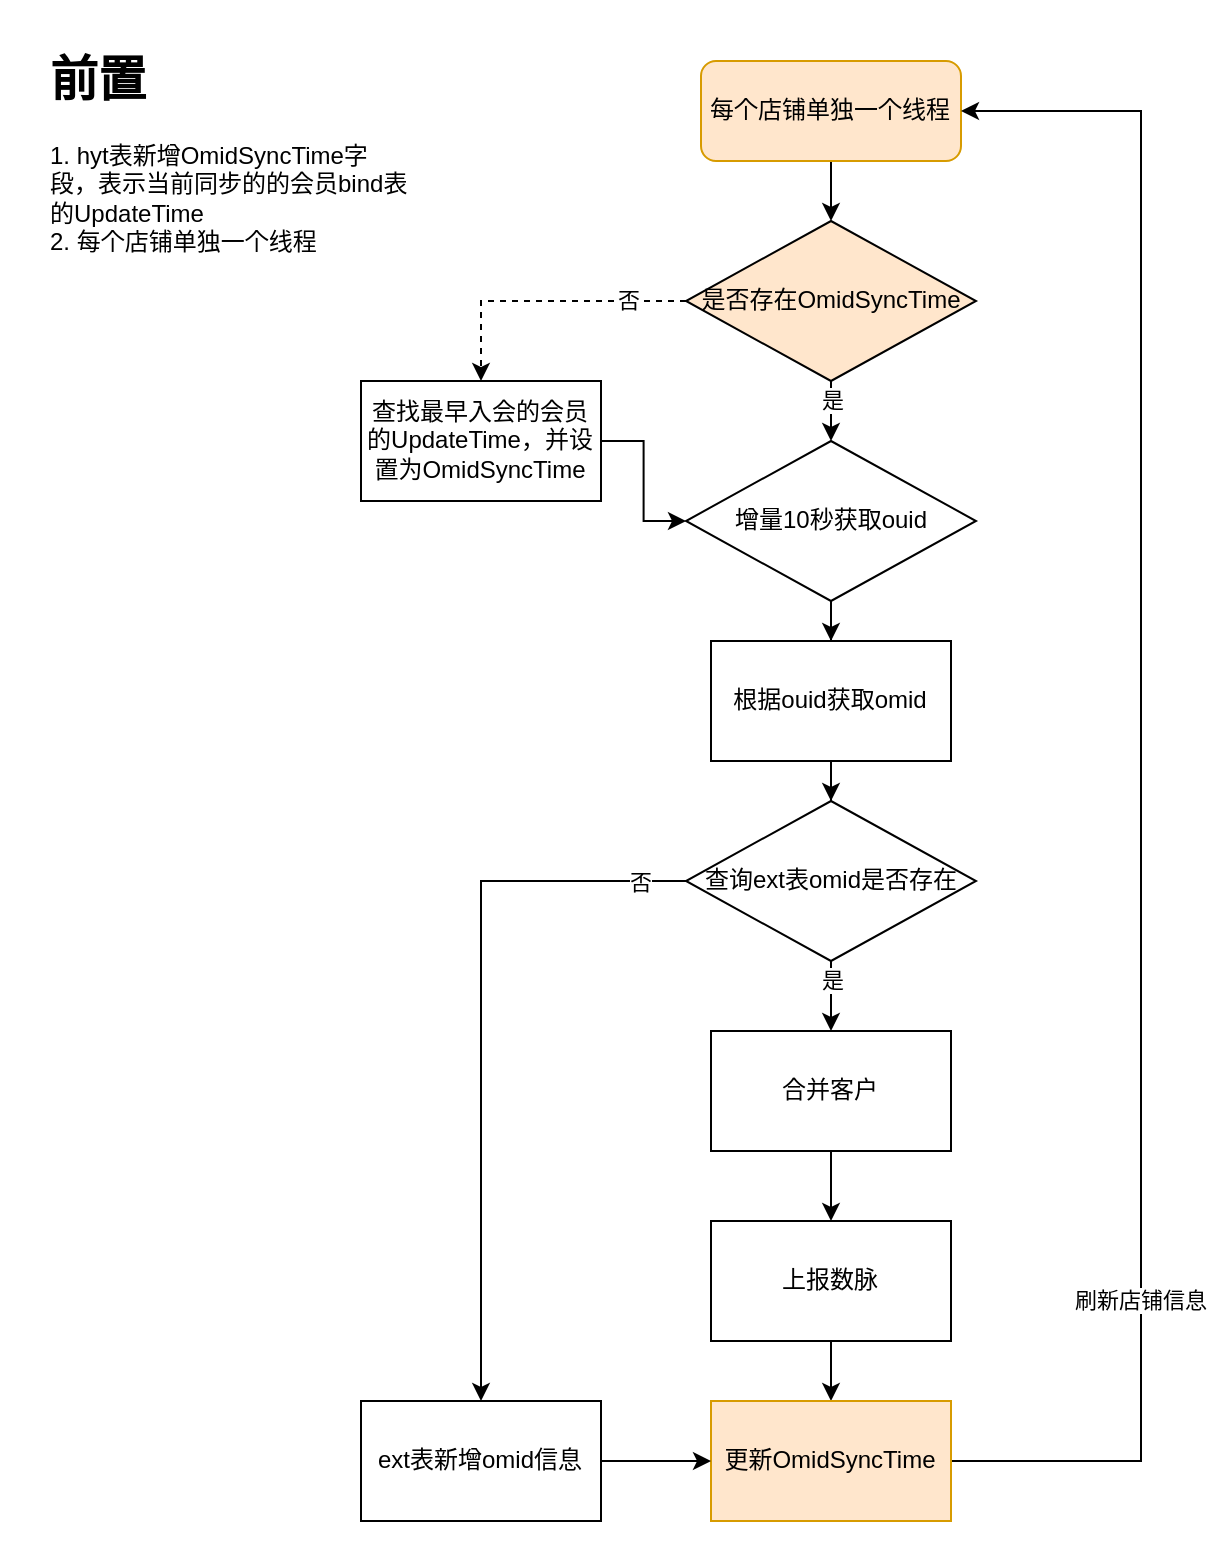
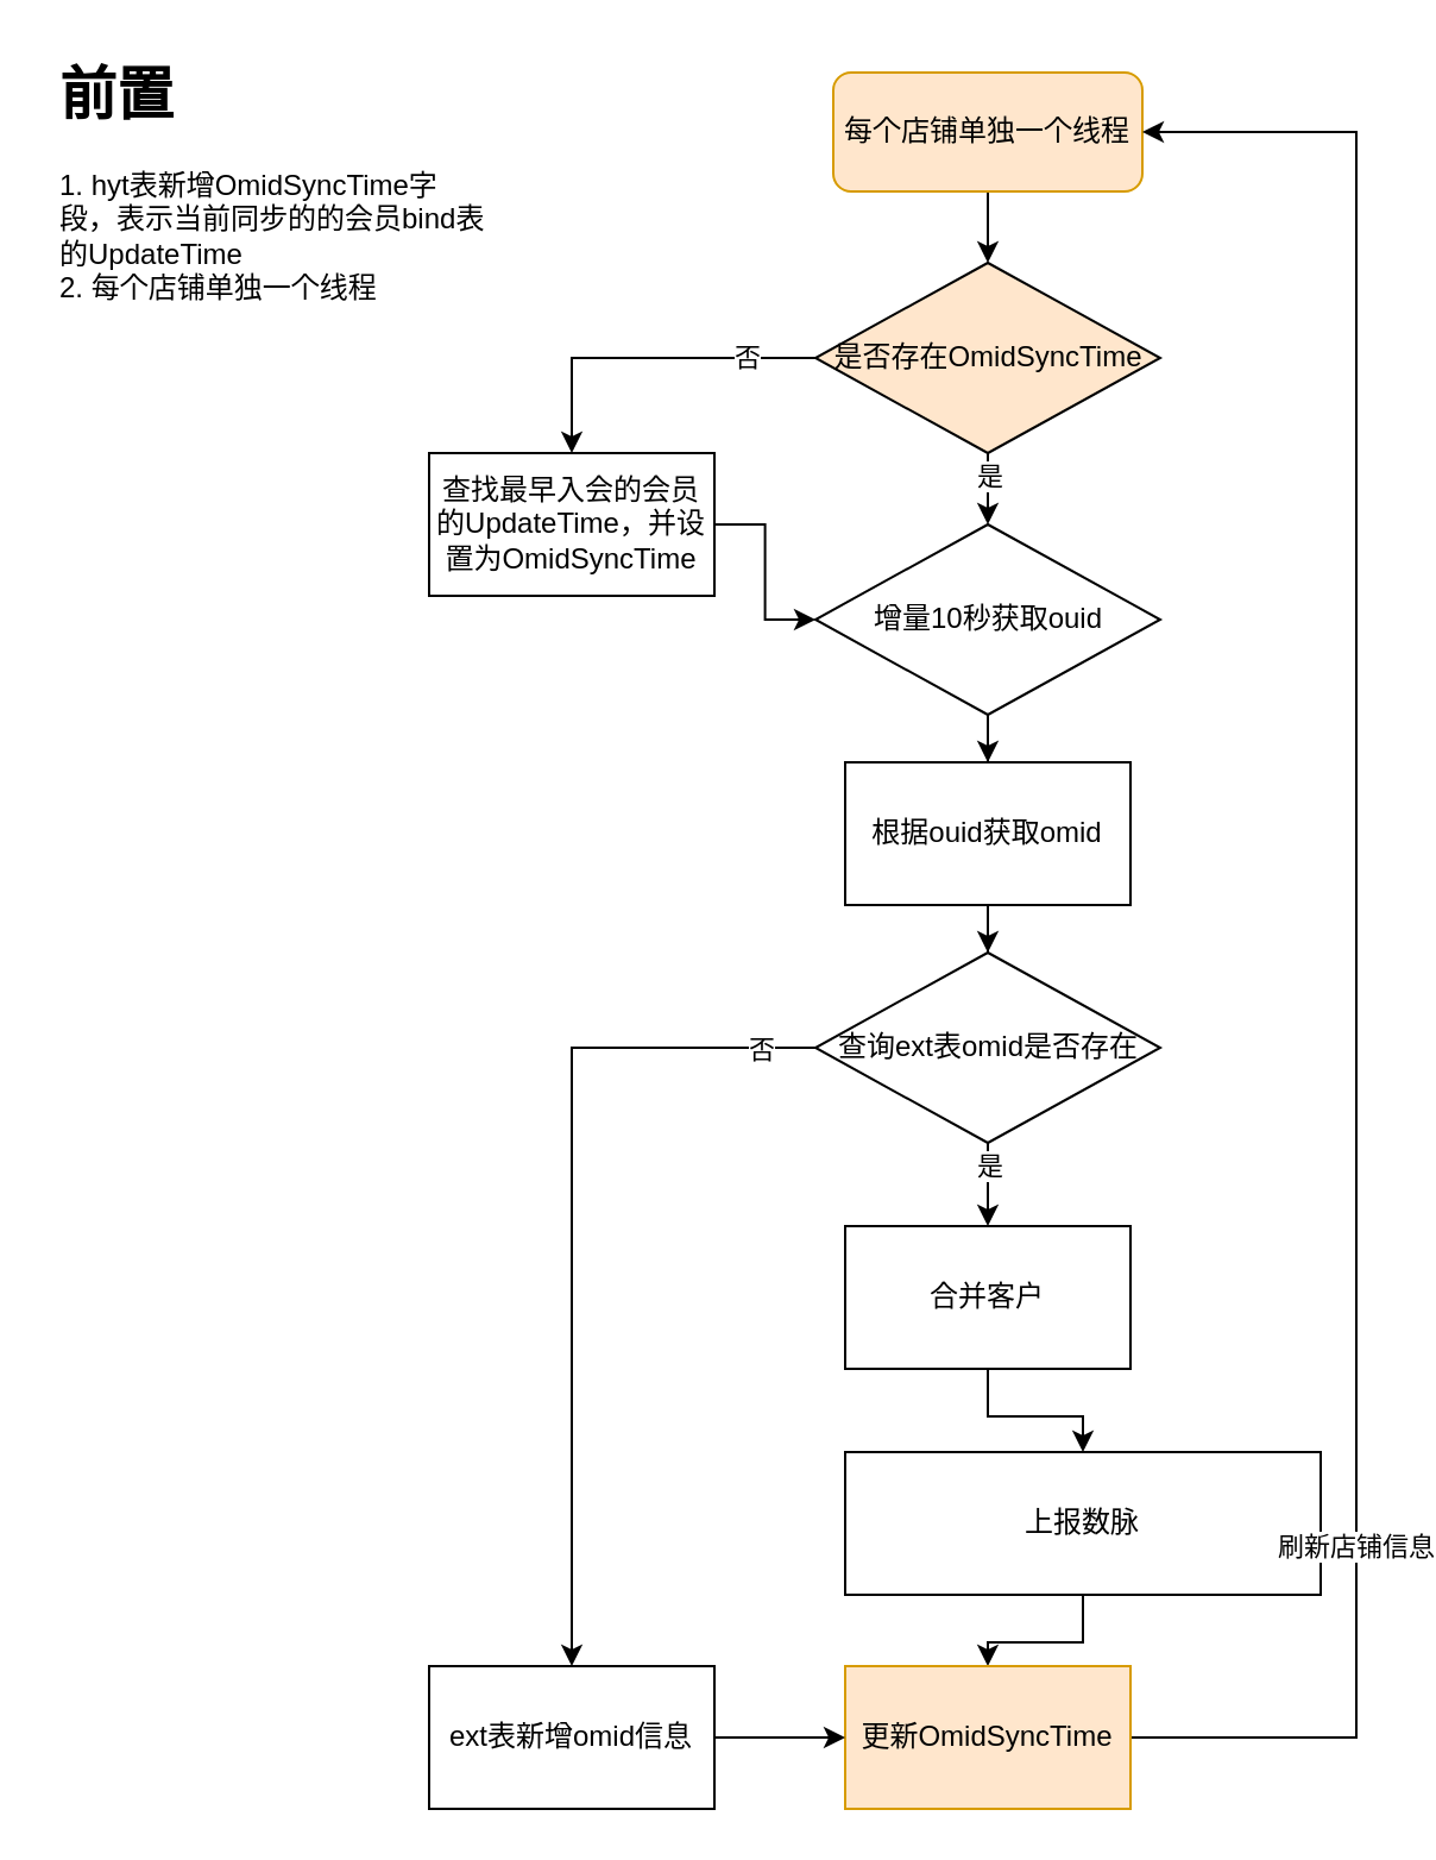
- <mxCell id="7" style="edgeStyle=orthogonalEdgeStyle;rounded=0;orthogonalLoop=1;jettySize=auto;html=1;entryX=0.5;entryY=0;entryDx=0;entryDy=0;dashed=1;" edge="1" parent="1" source="9" target="29"><mxGeometry relative="1" as="geometry" /></mxCell>
+ <mxCell id="7" style="edgeStyle=orthogonalEdgeStyle;rounded=0;orthogonalLoop=1;jettySize=auto;html=1;entryX=0.5;entryY=0;entryDx=0;entryDy=0;" edge="1" parent="1" source="9" target="29"><mxGeometry relative="1" as="geometry" /></mxCell>
- <mxCell id="22" value="上报数脉" style="rounded=0;whiteSpace=wrap;html=1;" vertex="1" parent="1"><mxGeometry x="355" y="610" width="120" height="60" as="geometry" /></mxCell>
+ <mxCell id="22" value="上报数脉" style="rounded=0;whiteSpace=wrap;html=1;" vertex="1" parent="1"><mxGeometry x="355" y="610" width="200" height="60" as="geometry" /></mxCell>
